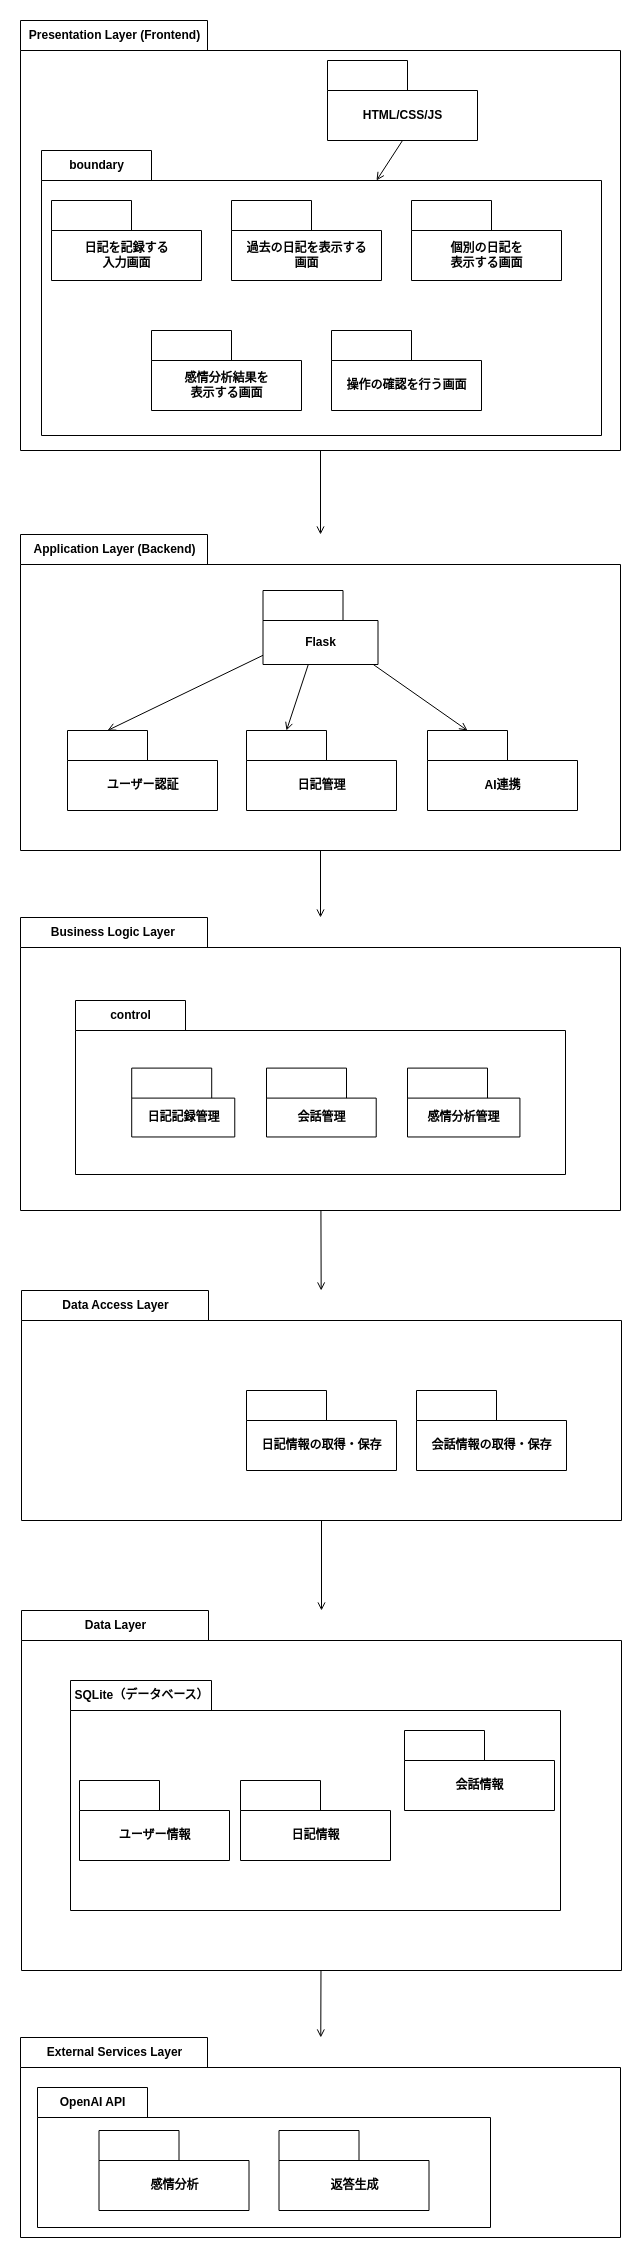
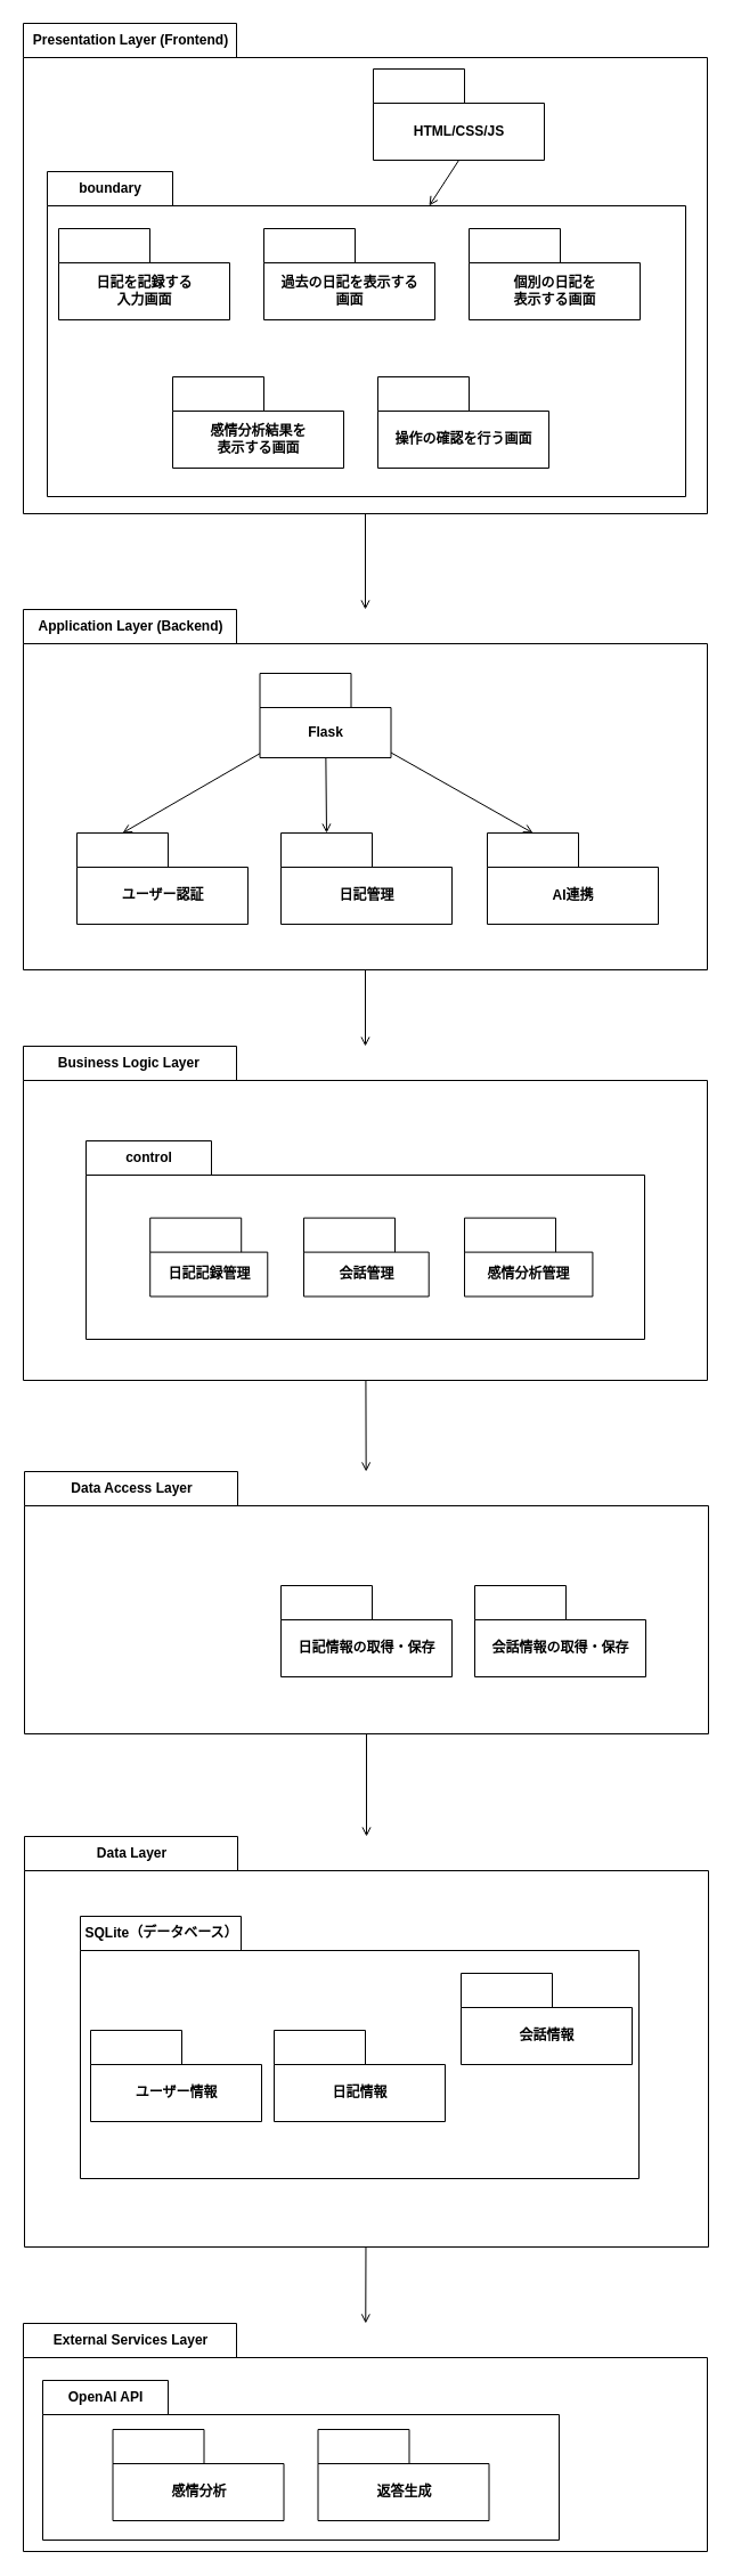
- <mxCell id="8" value="Flask" style="shape=folder;fontStyle=1;tabWidth=80;tabHeight=30;tabPosition=left;html=1;boundedLbl=1;" vertex="1" parent="3"><mxGeometry x="242.5" y="56" width="115" height="74" as="geometry" /></mxCell>
+ <mxCell id="8" value="Flask" style="shape=folder;fontStyle=1;tabWidth=80;tabHeight=30;tabPosition=left;html=1;boundedLbl=1;" vertex="1" parent="3"><mxGeometry x="207.5" y="56" width="115" height="74" as="geometry" /></mxCell>
